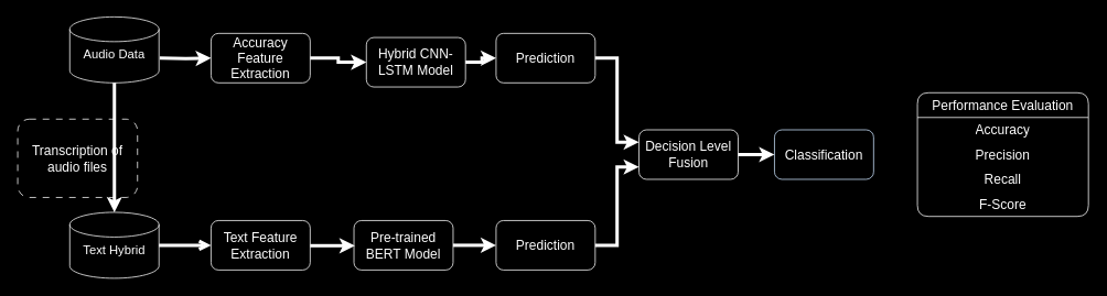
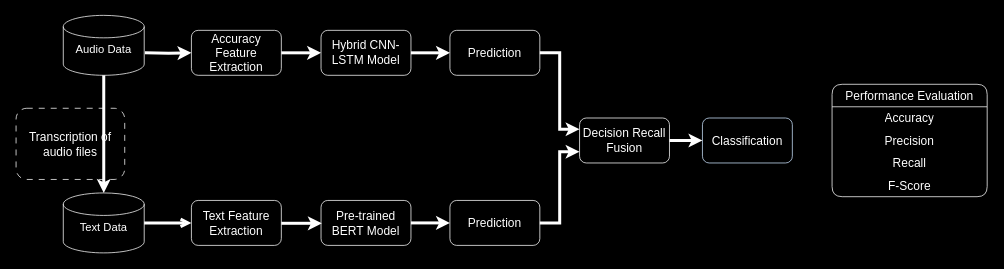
- <mxCell id="3" value="&lt;font style=&quot;font-size: 16px;&quot; color=&quot;#ffffff&quot;&gt;Hybrid CNN-LSTM Model&lt;/font&gt;" style="rounded=1;whiteSpace=wrap;html=1;fillColor=none;fontSize=16;strokeColor=#FFFFFF;" vertex="1" parent="1"><mxGeometry x="442" y="45" width="120" height="60" as="geometry" /></mxCell>
+ <mxCell id="3" value="&lt;font style=&quot;font-size: 16px;&quot; color=&quot;#ffffff&quot;&gt;Hybrid CNN-LSTM Model&lt;/font&gt;" style="rounded=1;whiteSpace=wrap;html=1;fillColor=none;fontSize=16;strokeColor=#FFFFFF;" vertex="1" parent="1"><mxGeometry x="427" y="40" width="120" height="60" as="geometry" /></mxCell>
- <mxCell id="7" value="&lt;font style=&quot;font-size: 16px;&quot; color=&quot;#ffffff&quot;&gt;Decision Level Fusion&lt;/font&gt;" style="rounded=1;whiteSpace=wrap;html=1;fillColor=none;fontSize=16;strokeColor=#FFFFFF;" vertex="1" parent="1"><mxGeometry x="772" y="157" width="120" height="60" as="geometry" /></mxCell>
+ <mxCell id="7" value="&lt;font style=&quot;font-size: 16px;&quot; color=&quot;#ffffff&quot;&gt;Decision Recall Fusion&lt;/font&gt;" style="rounded=1;whiteSpace=wrap;html=1;fillColor=none;fontSize=16;strokeColor=#FFFFFF;" vertex="1" parent="1"><mxGeometry x="772" y="157" width="120" height="60" as="geometry" /></mxCell>
- <mxCell id="22" value="Text Hybrid" style="shape=cylinder3;whiteSpace=wrap;html=1;boundedLbl=1;backgroundOutline=1;size=15;fillColor=none;strokeColor=#FFFFFF;fontColor=#FFFFFF;fontSize=15;verticalAlign=top;" vertex="1" parent="1"><mxGeometry x="83" y="257" width="108" height="80" as="geometry" /></mxCell>
+ <mxCell id="22" value="Text Data" style="shape=cylinder3;whiteSpace=wrap;html=1;boundedLbl=1;backgroundOutline=1;size=15;fillColor=none;strokeColor=#FFFFFF;fontColor=#FFFFFF;fontSize=15;verticalAlign=top;" vertex="1" parent="1"><mxGeometry x="83" y="257" width="108" height="80" as="geometry" /></mxCell>
